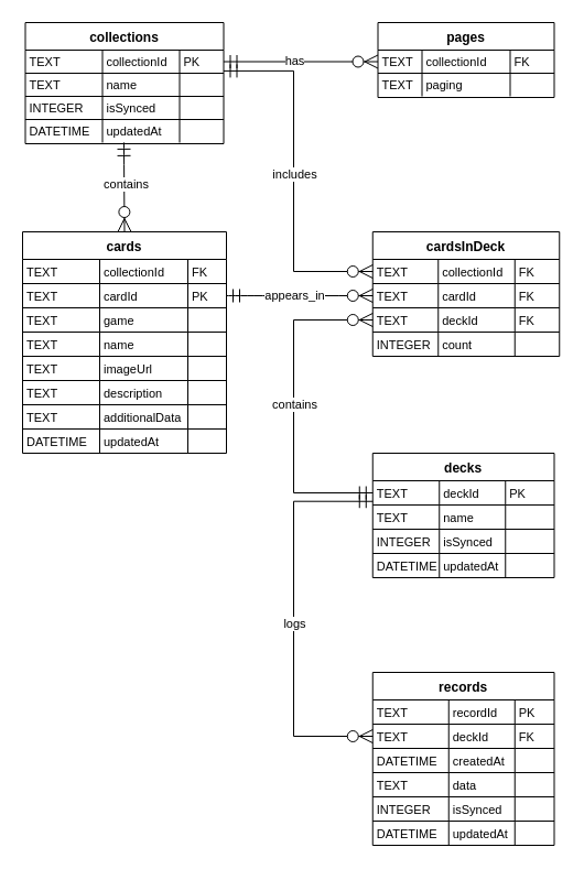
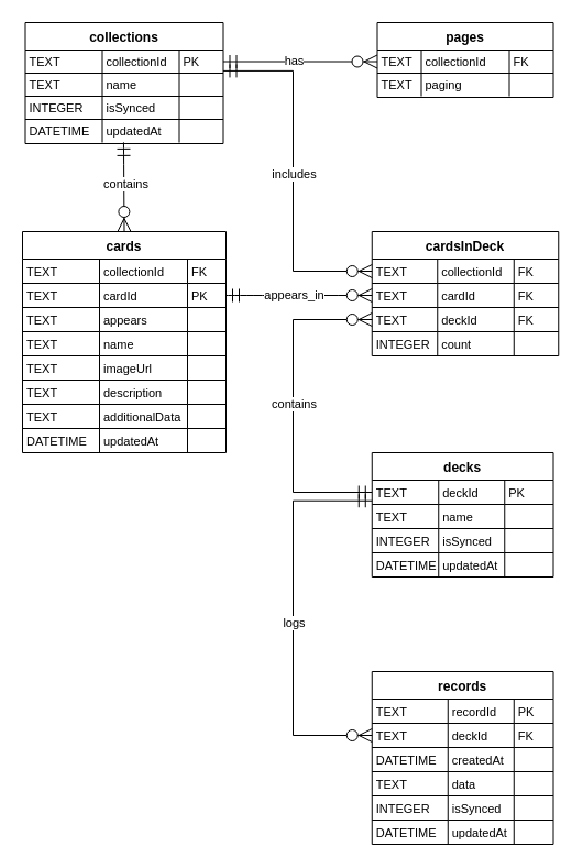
- <mxCell id="70" value="game" style="shape=partialRectangle;connectable=0;fillColor=none;top=0;left=0;bottom=0;right=0;align=left;spacingLeft=2;overflow=hidden;fontSize=11;" parent="68" vertex="1"><mxGeometry x="70" width="80" height="22" as="geometry"><mxRectangle width="80" height="22" as="alternateBounds" /></mxGeometry></mxCell>
+ <mxCell id="70" value="appears" style="shape=partialRectangle;connectable=0;fillColor=none;top=0;left=0;bottom=0;right=0;align=left;spacingLeft=2;overflow=hidden;fontSize=11;" parent="68" vertex="1"><mxGeometry x="70" width="80" height="22" as="geometry"><mxRectangle width="80" height="22" as="alternateBounds" /></mxGeometry></mxCell>
